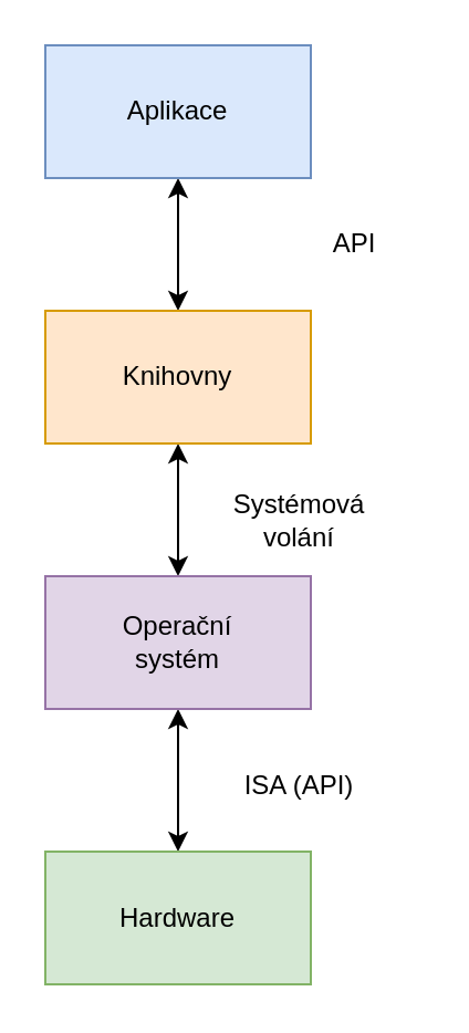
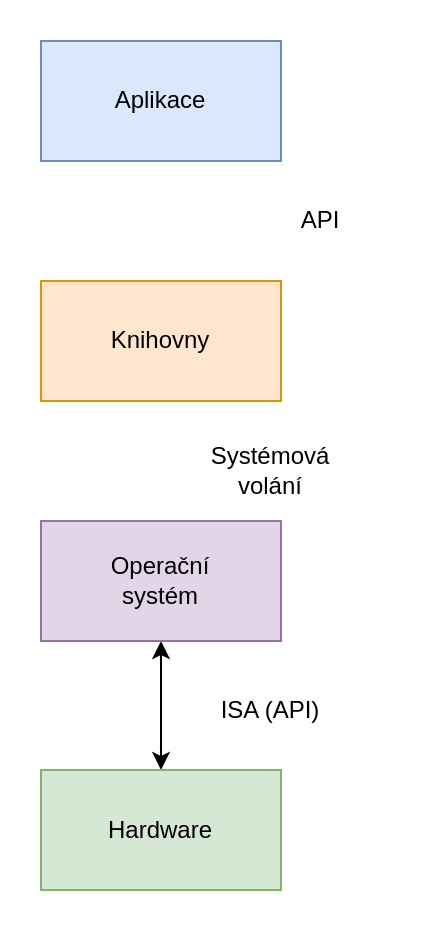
- <mxCell id="2" style="edgeStyle=orthogonalEdgeStyle;rounded=0;orthogonalLoop=1;jettySize=auto;html=1;entryX=0.5;entryY=0;entryDx=0;entryDy=0;startArrow=classic;startFill=1;" parent="1" source="3" target="5" edge="1"><mxGeometry relative="1" as="geometry" /></mxCell>
- <mxCell id="4" style="edgeStyle=orthogonalEdgeStyle;rounded=0;orthogonalLoop=1;jettySize=auto;html=1;startArrow=classic;startFill=1;" parent="1" source="5" target="7" edge="1"><mxGeometry relative="1" as="geometry" /></mxCell>
